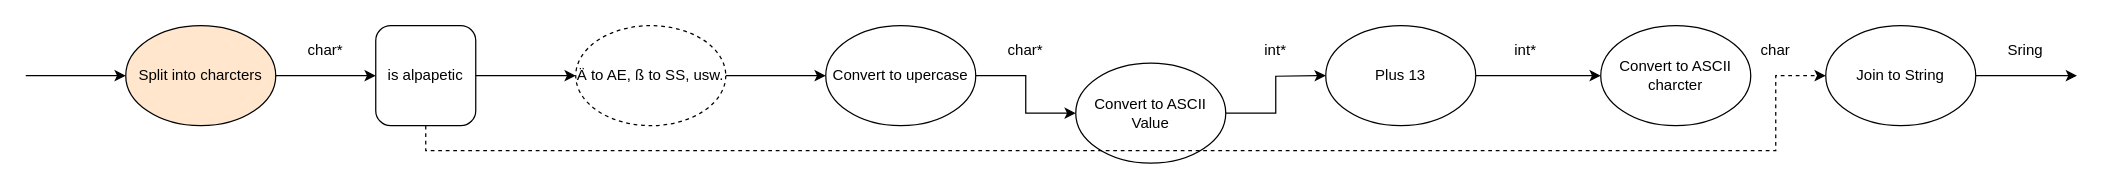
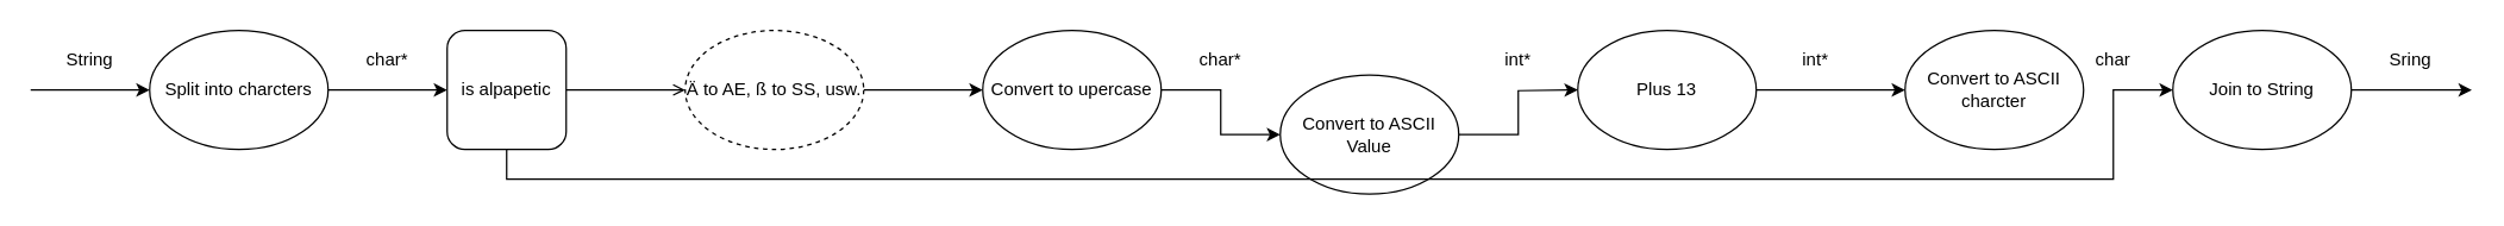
+ <mxCell id="8" value="String" style="text;html=1;strokeColor=none;fillColor=none;align=center;verticalAlign=middle;whiteSpace=wrap;rounded=0;" parent="1" vertex="1"><mxGeometry x="40" y="30" width="40" height="20" as="geometry" /></mxCell>
- <mxCell id="3" value="Split into charcters" style="ellipse;whiteSpace=wrap;html=1;fillColor=#ffe6cc;" parent="1" vertex="1"><mxGeometry x="100" y="20" width="120" height="80" as="geometry" /></mxCell>
+ <mxCell id="3" value="Split into charcters" style="ellipse;whiteSpace=wrap;html=1;" parent="1" vertex="1"><mxGeometry x="100" y="20" width="120" height="80" as="geometry" /></mxCell>
- <mxCell id="19" style="edgeStyle=orthogonalEdgeStyle;rounded=0;orthogonalLoop=1;jettySize=auto;html=1;exitX=1;exitY=0.5;exitDx=0;exitDy=0;" edge="1" parent="1" source="20" target="25"><mxGeometry relative="1" as="geometry" /></mxCell>
+ <mxCell id="19" style="edgeStyle=orthogonalEdgeStyle;rounded=0;orthogonalLoop=1;jettySize=auto;html=1;exitX=1;exitY=0.5;exitDx=0;exitDy=0;endArrow=open;" edge="1" parent="1" source="20" target="25"><mxGeometry relative="1" as="geometry" /></mxCell>
- <mxCell id="18" style="edgeStyle=orthogonalEdgeStyle;rounded=0;orthogonalLoop=1;jettySize=auto;html=1;exitX=0.5;exitY=1;exitDx=0;exitDy=0;entryX=0;entryY=0.5;entryDx=0;entryDy=0;dashed=1;" parent="1" source="20" target="15" edge="1"><mxGeometry relative="1" as="geometry"><Array as="points"><mxPoint x="340" y="120" /><mxPoint x="1420" y="120" /><mxPoint x="1420" y="60" /></Array></mxGeometry></mxCell>
+ <mxCell id="18" style="edgeStyle=orthogonalEdgeStyle;rounded=0;orthogonalLoop=1;jettySize=auto;html=1;exitX=0.5;exitY=1;exitDx=0;exitDy=0;entryX=0;entryY=0.5;entryDx=0;entryDy=0;" parent="1" source="20" target="15" edge="1"><mxGeometry relative="1" as="geometry"><Array as="points"><mxPoint x="340" y="120" /><mxPoint x="1420" y="120" /><mxPoint x="1420" y="60" /></Array></mxGeometry></mxCell>
